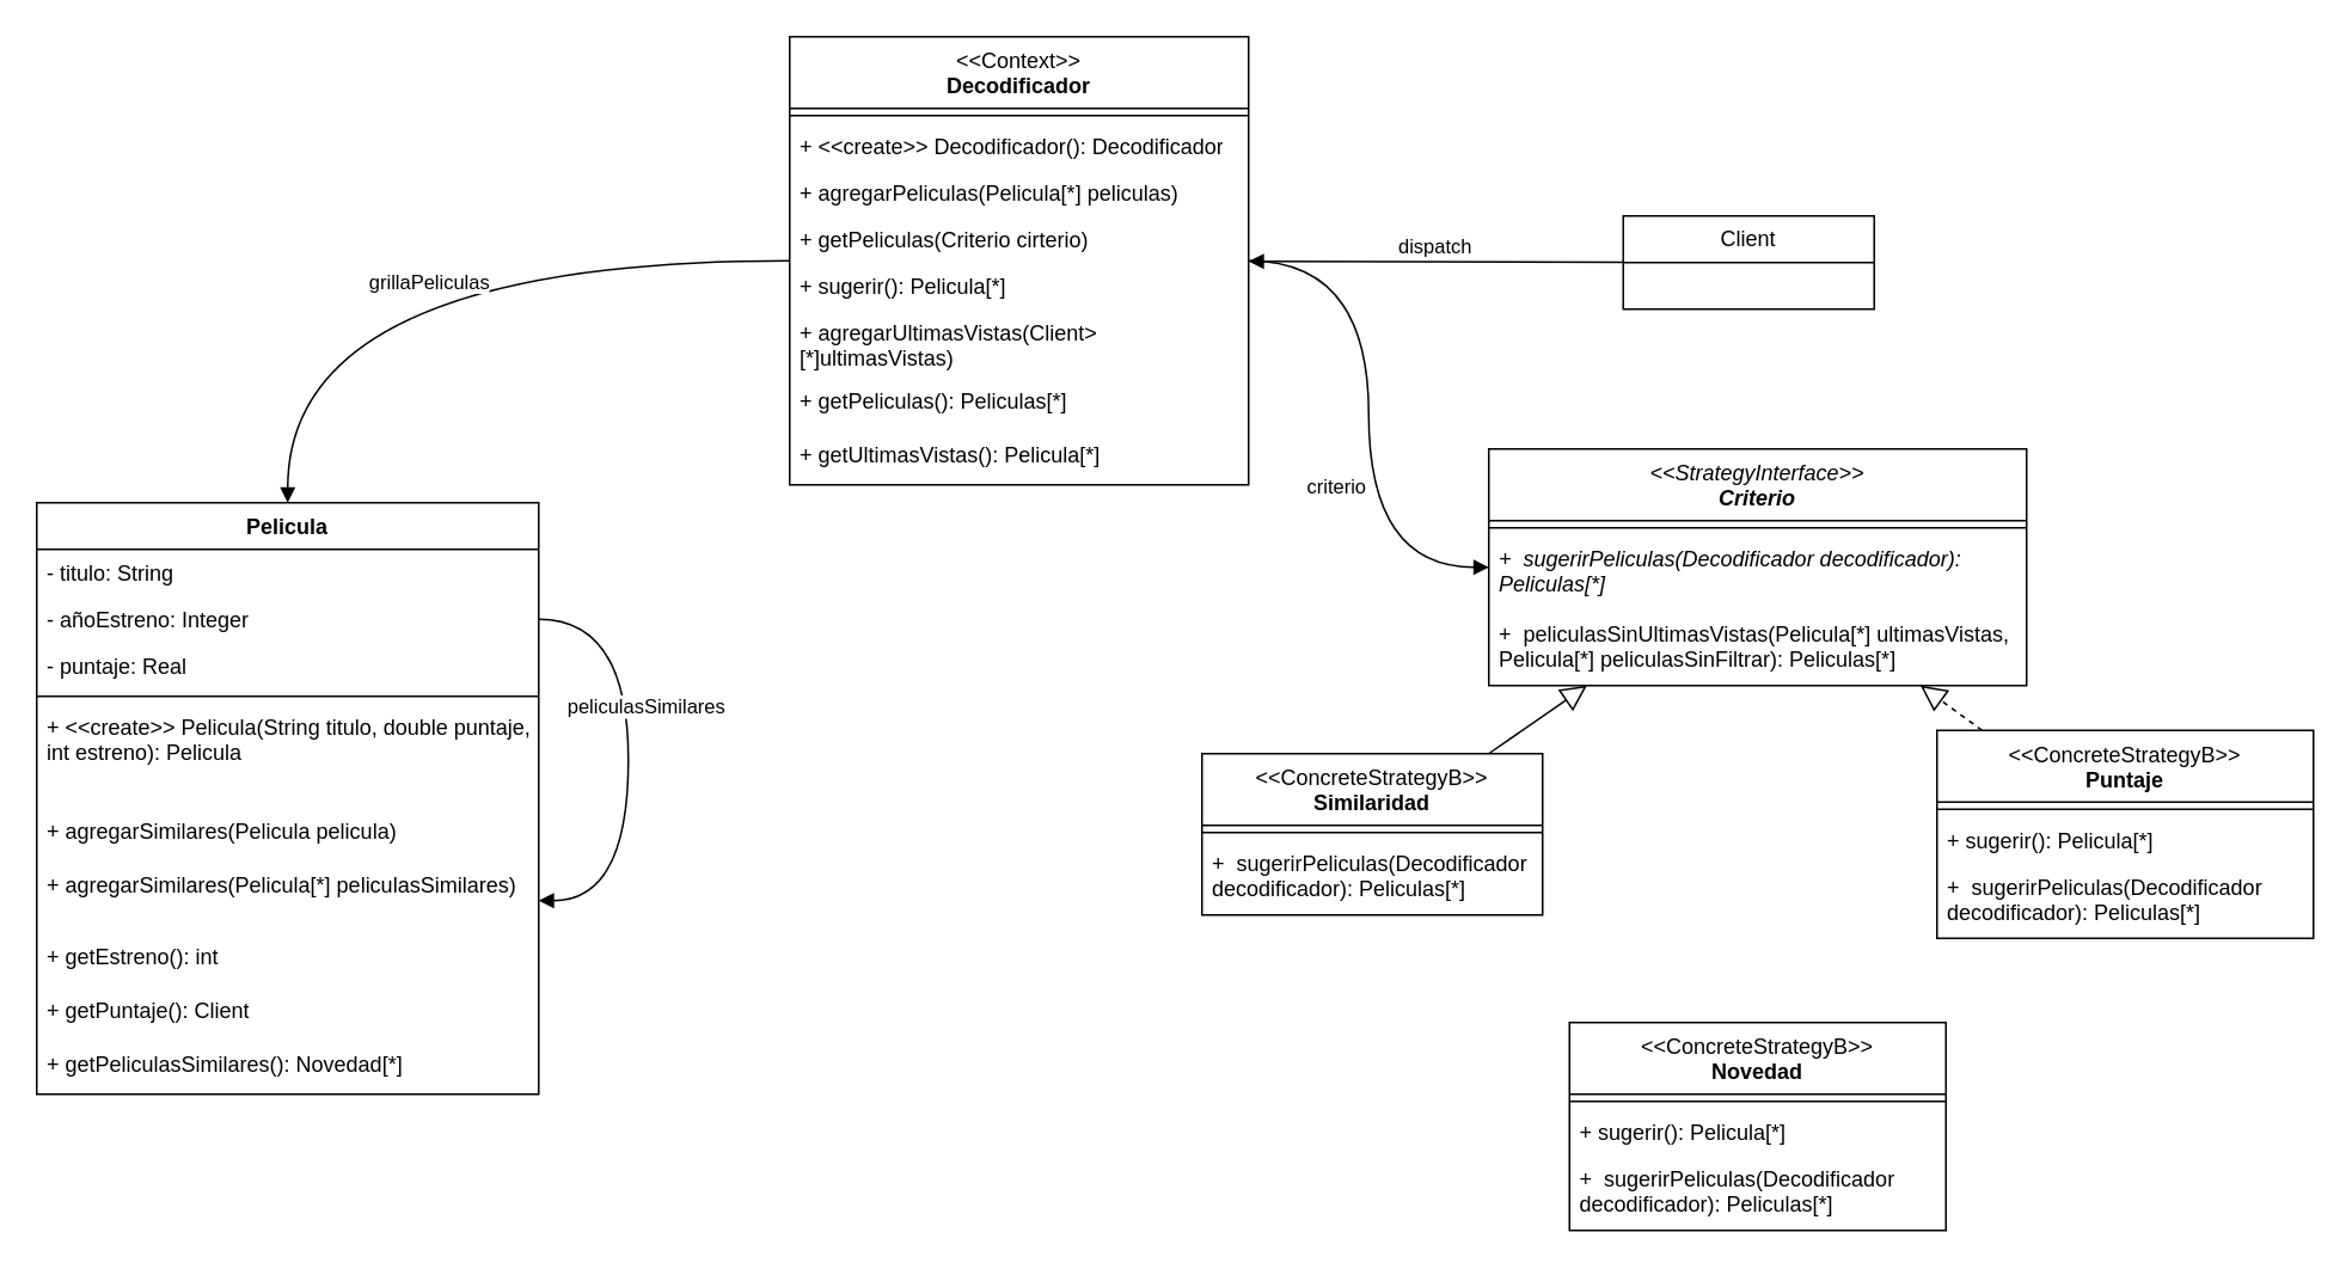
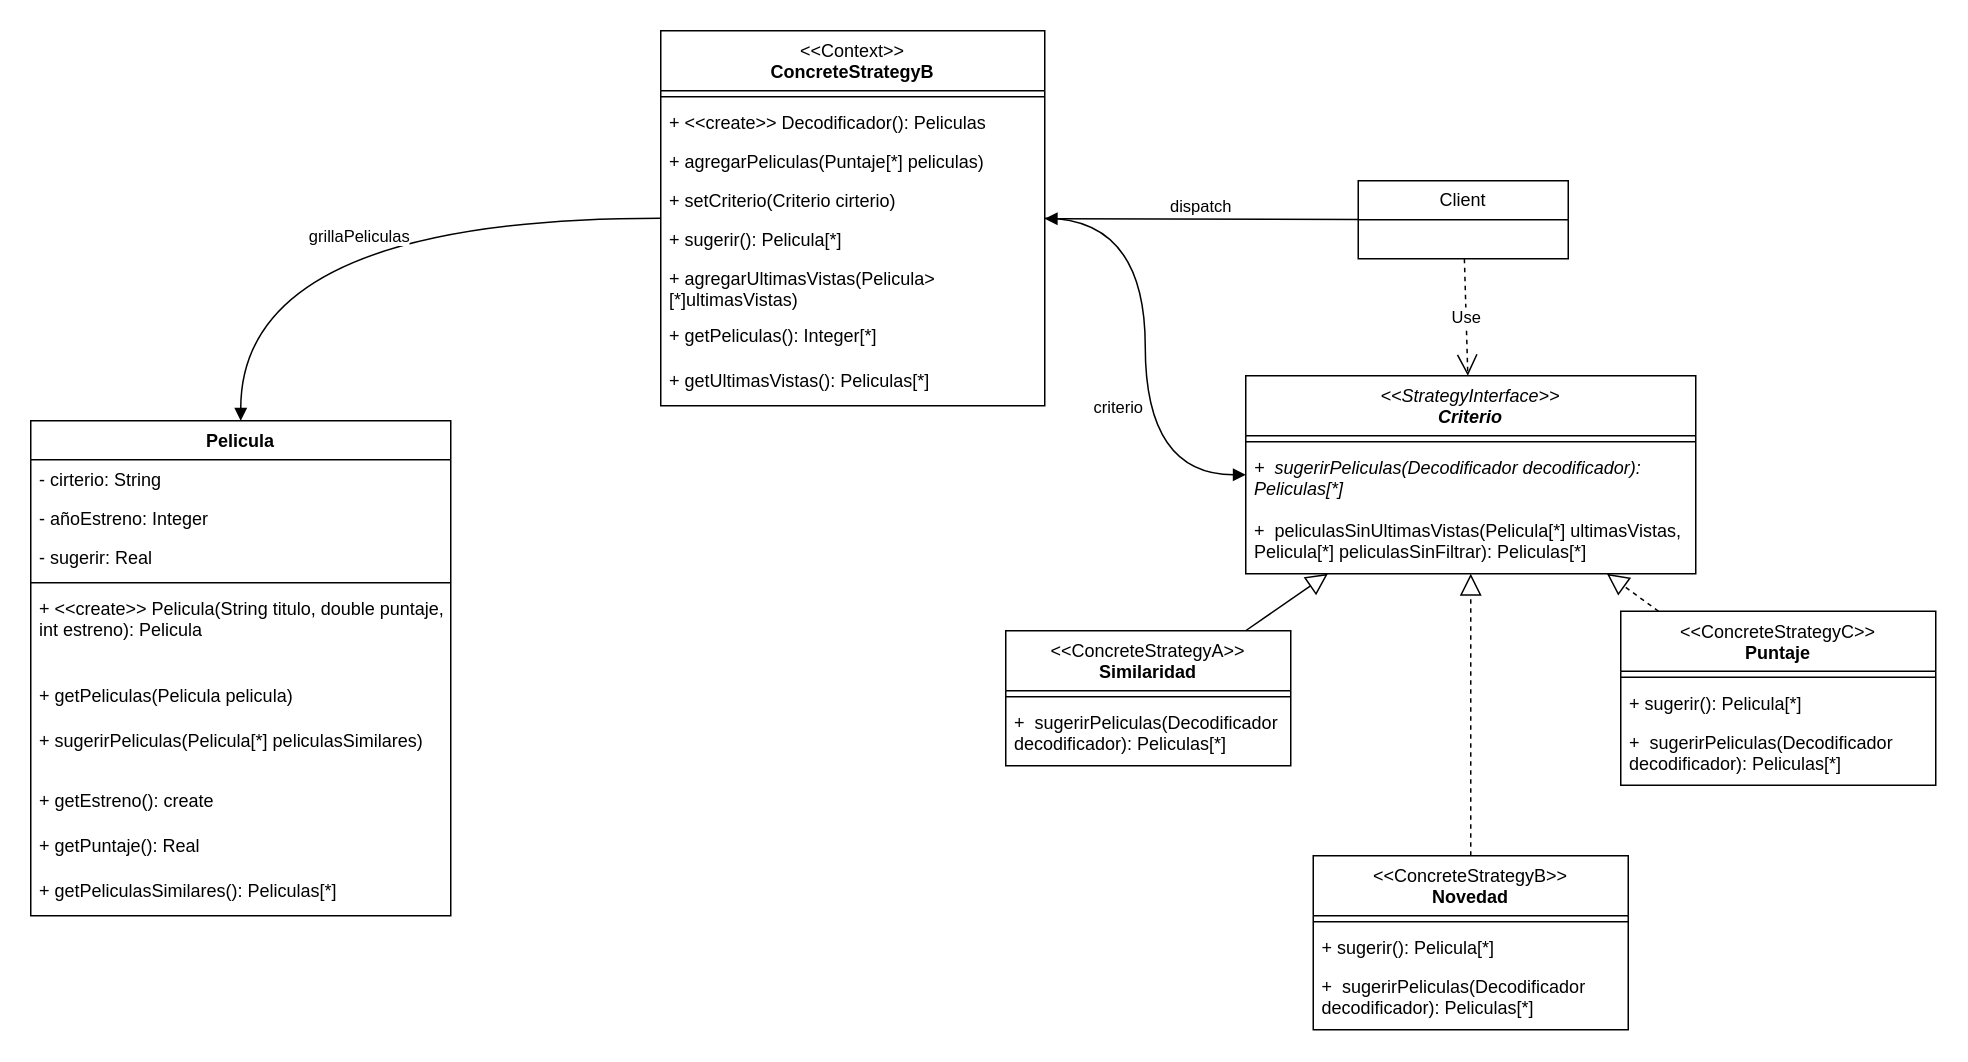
- <mxCell id="2" value="&lt;span style=&quot;font-weight: normal;&quot;&gt;&amp;lt;&amp;lt;Context&amp;gt;&amp;gt;&lt;/span&gt;&lt;br&gt;Decodificador" style="swimlane;fontStyle=1;align=center;verticalAlign=top;childLayout=stackLayout;horizontal=1;startSize=40;horizontalStack=0;resizeParent=1;resizeParentMax=0;resizeLast=0;collapsible=1;marginBottom=0;whiteSpace=wrap;html=1;" vertex="1" parent="1"><mxGeometry x="440" y="20" width="256" height="250" as="geometry" /></mxCell>
+ <mxCell id="2" value="&lt;span style=&quot;font-weight: normal;&quot;&gt;&amp;lt;&amp;lt;Context&amp;gt;&amp;gt;&lt;/span&gt;&lt;br&gt;ConcreteStrategyB" style="swimlane;fontStyle=1;align=center;verticalAlign=top;childLayout=stackLayout;horizontal=1;startSize=40;horizontalStack=0;resizeParent=1;resizeParentMax=0;resizeLast=0;collapsible=1;marginBottom=0;whiteSpace=wrap;html=1;" vertex="1" parent="1"><mxGeometry x="440" y="20" width="256" height="250" as="geometry" /></mxCell>
- <mxCell id="4" value="+ &amp;lt;&amp;lt;create&amp;gt;&amp;gt; Decodificador(): Decodificador" style="text;strokeColor=none;fillColor=none;align=left;verticalAlign=top;spacingLeft=4;spacingRight=4;overflow=hidden;rotatable=0;points=[[0,0.5],[1,0.5]];portConstraint=eastwest;whiteSpace=wrap;html=1;" vertex="1" parent="2"><mxGeometry y="48" width="256" height="26" as="geometry" /></mxCell>
+ <mxCell id="4" value="+ &amp;lt;&amp;lt;create&amp;gt;&amp;gt; Decodificador(): Peliculas" style="text;strokeColor=none;fillColor=none;align=left;verticalAlign=top;spacingLeft=4;spacingRight=4;overflow=hidden;rotatable=0;points=[[0,0.5],[1,0.5]];portConstraint=eastwest;whiteSpace=wrap;html=1;" vertex="1" parent="2"><mxGeometry y="48" width="256" height="26" as="geometry" /></mxCell>
- <mxCell id="5" value="+&amp;nbsp;agregarPeliculas(Pelicula[*] peliculas)" style="text;strokeColor=none;fillColor=none;align=left;verticalAlign=top;spacingLeft=4;spacingRight=4;overflow=hidden;rotatable=0;points=[[0,0.5],[1,0.5]];portConstraint=eastwest;whiteSpace=wrap;html=1;" vertex="1" parent="2"><mxGeometry y="74" width="256" height="26" as="geometry" /></mxCell>
+ <mxCell id="5" value="+&amp;nbsp;agregarPeliculas(Puntaje[*] peliculas)" style="text;strokeColor=none;fillColor=none;align=left;verticalAlign=top;spacingLeft=4;spacingRight=4;overflow=hidden;rotatable=0;points=[[0,0.5],[1,0.5]];portConstraint=eastwest;whiteSpace=wrap;html=1;" vertex="1" parent="2"><mxGeometry y="74" width="256" height="26" as="geometry" /></mxCell>
- <mxCell id="6" value="+ getPeliculas(Criterio cirterio)" style="text;strokeColor=none;fillColor=none;align=left;verticalAlign=top;spacingLeft=4;spacingRight=4;overflow=hidden;rotatable=0;points=[[0,0.5],[1,0.5]];portConstraint=eastwest;whiteSpace=wrap;html=1;" vertex="1" parent="2"><mxGeometry y="100" width="256" height="26" as="geometry" /></mxCell>
+ <mxCell id="6" value="+ setCriterio(Criterio cirterio)" style="text;strokeColor=none;fillColor=none;align=left;verticalAlign=top;spacingLeft=4;spacingRight=4;overflow=hidden;rotatable=0;points=[[0,0.5],[1,0.5]];portConstraint=eastwest;whiteSpace=wrap;html=1;" vertex="1" parent="2"><mxGeometry y="100" width="256" height="26" as="geometry" /></mxCell>
- <mxCell id="8" value="+&amp;nbsp;agregarUltimasVistas(Client&amp;gt;[*]ultimasVistas)" style="text;strokeColor=none;fillColor=none;align=left;verticalAlign=top;spacingLeft=4;spacingRight=4;overflow=hidden;rotatable=0;points=[[0,0.5],[1,0.5]];portConstraint=eastwest;whiteSpace=wrap;html=1;" vertex="1" parent="2"><mxGeometry y="152" width="256" height="38" as="geometry" /></mxCell>
+ <mxCell id="8" value="+&amp;nbsp;agregarUltimasVistas(Pelicula&amp;gt;[*]ultimasVistas)" style="text;strokeColor=none;fillColor=none;align=left;verticalAlign=top;spacingLeft=4;spacingRight=4;overflow=hidden;rotatable=0;points=[[0,0.5],[1,0.5]];portConstraint=eastwest;whiteSpace=wrap;html=1;" vertex="1" parent="2"><mxGeometry y="152" width="256" height="38" as="geometry" /></mxCell>
+ <mxCell id="46" value="Use" style="endArrow=open;endSize=12;dashed=1;html=1;rounded=0;" edge="1" parent="1" source="45" target="23"><mxGeometry width="160" relative="1" as="geometry"><mxPoint x="650" y="290" as="sourcePoint" /><mxPoint x="810" y="290" as="targetPoint" /></mxGeometry></mxCell>
- <mxCell id="9" value="+ getPeliculas(): Peliculas[*]" style="text;strokeColor=none;fillColor=none;align=left;verticalAlign=top;spacingLeft=4;spacingRight=4;overflow=hidden;rotatable=0;points=[[0,0.5],[1,0.5]];portConstraint=eastwest;whiteSpace=wrap;html=1;" vertex="1" parent="2"><mxGeometry y="190" width="256" height="30" as="geometry" /></mxCell>
+ <mxCell id="9" value="+ getPeliculas(): Integer[*]" style="text;strokeColor=none;fillColor=none;align=left;verticalAlign=top;spacingLeft=4;spacingRight=4;overflow=hidden;rotatable=0;points=[[0,0.5],[1,0.5]];portConstraint=eastwest;whiteSpace=wrap;html=1;" vertex="1" parent="2"><mxGeometry y="190" width="256" height="30" as="geometry" /></mxCell>
- <mxCell id="10" value="+ getUltimasVistas(): Pelicula[*]" style="text;strokeColor=none;fillColor=none;align=left;verticalAlign=top;spacingLeft=4;spacingRight=4;overflow=hidden;rotatable=0;points=[[0,0.5],[1,0.5]];portConstraint=eastwest;whiteSpace=wrap;html=1;" vertex="1" parent="2"><mxGeometry y="220" width="256" height="30" as="geometry" /></mxCell>
+ <mxCell id="10" value="+ getUltimasVistas(): Peliculas[*]" style="text;strokeColor=none;fillColor=none;align=left;verticalAlign=top;spacingLeft=4;spacingRight=4;overflow=hidden;rotatable=0;points=[[0,0.5],[1,0.5]];portConstraint=eastwest;whiteSpace=wrap;html=1;" vertex="1" parent="2"><mxGeometry y="220" width="256" height="30" as="geometry" /></mxCell>
- <mxCell id="12" value="- titulo: String" style="text;strokeColor=none;fillColor=none;align=left;verticalAlign=top;spacingLeft=4;spacingRight=4;overflow=hidden;rotatable=0;points=[[0,0.5],[1,0.5]];portConstraint=eastwest;whiteSpace=wrap;html=1;" vertex="1" parent="11"><mxGeometry y="26" width="280" height="26" as="geometry" /></mxCell>
+ <mxCell id="12" value="- cirterio: String" style="text;strokeColor=none;fillColor=none;align=left;verticalAlign=top;spacingLeft=4;spacingRight=4;overflow=hidden;rotatable=0;points=[[0,0.5],[1,0.5]];portConstraint=eastwest;whiteSpace=wrap;html=1;" vertex="1" parent="11"><mxGeometry y="26" width="280" height="26" as="geometry" /></mxCell>
- <mxCell id="14" value="- puntaje: Real" style="text;strokeColor=none;fillColor=none;align=left;verticalAlign=top;spacingLeft=4;spacingRight=4;overflow=hidden;rotatable=0;points=[[0,0.5],[1,0.5]];portConstraint=eastwest;whiteSpace=wrap;html=1;" vertex="1" parent="11"><mxGeometry y="78" width="280" height="26" as="geometry" /></mxCell>
+ <mxCell id="14" value="- sugerir: Real" style="text;strokeColor=none;fillColor=none;align=left;verticalAlign=top;spacingLeft=4;spacingRight=4;overflow=hidden;rotatable=0;points=[[0,0.5],[1,0.5]];portConstraint=eastwest;whiteSpace=wrap;html=1;" vertex="1" parent="11"><mxGeometry y="78" width="280" height="26" as="geometry" /></mxCell>
- <mxCell id="17" value="peliculasSimilares" style="html=1;verticalAlign=bottom;endArrow=block;curved=1;rounded=0;exitX=1;exitY=0.5;exitDx=0;exitDy=0;edgeStyle=orthogonalEdgeStyle;" edge="1" parent="11" source="13" target="11"><mxGeometry x="-0.158" y="10" width="80" relative="1" as="geometry"><mxPoint x="250" y="20" as="sourcePoint" /><mxPoint x="70" y="160" as="targetPoint" /><Array as="points"><mxPoint x="330" y="65" /><mxPoint x="330" y="222" /><mxPoint x="140" y="222" /></Array><mxPoint as="offset" /></mxGeometry></mxCell>
- <mxCell id="31" value="&lt;span style=&quot;font-weight: normal;&quot;&gt;&amp;lt;&amp;lt;ConcreteStrategyB&amp;gt;&amp;gt;&lt;/span&gt;&lt;br&gt;Puntaje" style="swimlane;fontStyle=1;align=center;verticalAlign=top;childLayout=stackLayout;horizontal=1;startSize=40;horizontalStack=0;resizeParent=1;resizeParentMax=0;resizeLast=0;collapsible=1;marginBottom=0;whiteSpace=wrap;html=1;" vertex="1" parent="1"><mxGeometry x="1080" y="407" width="210" height="116" as="geometry" /></mxCell>
+ <mxCell id="31" value="&lt;span style=&quot;font-weight: normal;&quot;&gt;&amp;lt;&amp;lt;ConcreteStrategyC&amp;gt;&amp;gt;&lt;/span&gt;&lt;br&gt;Puntaje" style="swimlane;fontStyle=1;align=center;verticalAlign=top;childLayout=stackLayout;horizontal=1;startSize=40;horizontalStack=0;resizeParent=1;resizeParentMax=0;resizeLast=0;collapsible=1;marginBottom=0;whiteSpace=wrap;html=1;" vertex="1" parent="1"><mxGeometry x="1080" y="407" width="210" height="116" as="geometry" /></mxCell>
- <mxCell id="35" value="&lt;div&gt;&lt;span style=&quot;font-weight: normal;&quot;&gt;&amp;lt;&amp;lt;ConcreteStrategyB&amp;gt;&amp;gt;&lt;/span&gt;&lt;/div&gt;Similaridad" style="swimlane;fontStyle=1;align=center;verticalAlign=top;childLayout=stackLayout;horizontal=1;startSize=40;horizontalStack=0;resizeParent=1;resizeParentMax=0;resizeLast=0;collapsible=1;marginBottom=0;whiteSpace=wrap;html=1;" vertex="1" parent="1"><mxGeometry x="670" y="420" width="190" height="90" as="geometry" /></mxCell>
+ <mxCell id="35" value="&lt;div&gt;&lt;span style=&quot;font-weight: normal;&quot;&gt;&amp;lt;&amp;lt;ConcreteStrategyA&amp;gt;&amp;gt;&lt;/span&gt;&lt;/div&gt;Similaridad" style="swimlane;fontStyle=1;align=center;verticalAlign=top;childLayout=stackLayout;horizontal=1;startSize=40;horizontalStack=0;resizeParent=1;resizeParentMax=0;resizeLast=0;collapsible=1;marginBottom=0;whiteSpace=wrap;html=1;" vertex="1" parent="1"><mxGeometry x="670" y="420" width="190" height="90" as="geometry" /></mxCell>
- <mxCell id="18" value="+ agregarSimilares(Pelicula pelicula)" style="text;strokeColor=none;fillColor=none;align=left;verticalAlign=top;spacingLeft=4;spacingRight=4;overflow=hidden;rotatable=0;points=[[0,0.5],[1,0.5]];portConstraint=eastwest;whiteSpace=wrap;html=1;" vertex="1" parent="11"><mxGeometry y="170" width="280" height="30" as="geometry" /></mxCell>
+ <mxCell id="18" value="+ getPeliculas(Pelicula pelicula)" style="text;strokeColor=none;fillColor=none;align=left;verticalAlign=top;spacingLeft=4;spacingRight=4;overflow=hidden;rotatable=0;points=[[0,0.5],[1,0.5]];portConstraint=eastwest;whiteSpace=wrap;html=1;" vertex="1" parent="11"><mxGeometry y="170" width="280" height="30" as="geometry" /></mxCell>
+ <mxCell id="43" value="" style="endArrow=block;dashed=1;endFill=0;endSize=12;html=1;rounded=0;" edge="1" parent="1" source="27" target="23"><mxGeometry width="160" relative="1" as="geometry"><mxPoint x="872" y="410" as="sourcePoint" /><mxPoint x="938" y="334" as="targetPoint" /></mxGeometry></mxCell>
- <mxCell id="19" value="+ agregarSimilares(Pelicula[*] peliculasSimilares)" style="text;strokeColor=none;fillColor=none;align=left;verticalAlign=top;spacingLeft=4;spacingRight=4;overflow=hidden;rotatable=0;points=[[0,0.5],[1,0.5]];portConstraint=eastwest;whiteSpace=wrap;html=1;" vertex="1" parent="11"><mxGeometry y="200" width="280" height="40" as="geometry" /></mxCell>
+ <mxCell id="19" value="+ sugerirPeliculas(Pelicula[*] peliculasSimilares)" style="text;strokeColor=none;fillColor=none;align=left;verticalAlign=top;spacingLeft=4;spacingRight=4;overflow=hidden;rotatable=0;points=[[0,0.5],[1,0.5]];portConstraint=eastwest;whiteSpace=wrap;html=1;" vertex="1" parent="11"><mxGeometry y="200" width="280" height="40" as="geometry" /></mxCell>
- <mxCell id="20" value="+ getEstreno(): int" style="text;strokeColor=none;fillColor=none;align=left;verticalAlign=top;spacingLeft=4;spacingRight=4;overflow=hidden;rotatable=0;points=[[0,0.5],[1,0.5]];portConstraint=eastwest;whiteSpace=wrap;html=1;" vertex="1" parent="11"><mxGeometry y="240" width="280" height="30" as="geometry" /></mxCell>
+ <mxCell id="20" value="+ getEstreno(): create" style="text;strokeColor=none;fillColor=none;align=left;verticalAlign=top;spacingLeft=4;spacingRight=4;overflow=hidden;rotatable=0;points=[[0,0.5],[1,0.5]];portConstraint=eastwest;whiteSpace=wrap;html=1;" vertex="1" parent="11"><mxGeometry y="240" width="280" height="30" as="geometry" /></mxCell>
- <mxCell id="21" value="+ getPuntaje(): Client" style="text;strokeColor=none;fillColor=none;align=left;verticalAlign=top;spacingLeft=4;spacingRight=4;overflow=hidden;rotatable=0;points=[[0,0.5],[1,0.5]];portConstraint=eastwest;whiteSpace=wrap;html=1;" vertex="1" parent="11"><mxGeometry y="270" width="280" height="30" as="geometry" /></mxCell>
+ <mxCell id="21" value="+ getPuntaje(): Real" style="text;strokeColor=none;fillColor=none;align=left;verticalAlign=top;spacingLeft=4;spacingRight=4;overflow=hidden;rotatable=0;points=[[0,0.5],[1,0.5]];portConstraint=eastwest;whiteSpace=wrap;html=1;" vertex="1" parent="11"><mxGeometry y="270" width="280" height="30" as="geometry" /></mxCell>
- <mxCell id="22" value="+ getPeliculasSimilares(): Novedad[*]" style="text;strokeColor=none;fillColor=none;align=left;verticalAlign=top;spacingLeft=4;spacingRight=4;overflow=hidden;rotatable=0;points=[[0,0.5],[1,0.5]];portConstraint=eastwest;whiteSpace=wrap;html=1;" vertex="1" parent="11"><mxGeometry y="300" width="280" height="30" as="geometry" /></mxCell>
+ <mxCell id="22" value="+ getPeliculasSimilares(): Peliculas[*]" style="text;strokeColor=none;fillColor=none;align=left;verticalAlign=top;spacingLeft=4;spacingRight=4;overflow=hidden;rotatable=0;points=[[0,0.5],[1,0.5]];portConstraint=eastwest;whiteSpace=wrap;html=1;" vertex="1" parent="11"><mxGeometry y="300" width="280" height="30" as="geometry" /></mxCell>
